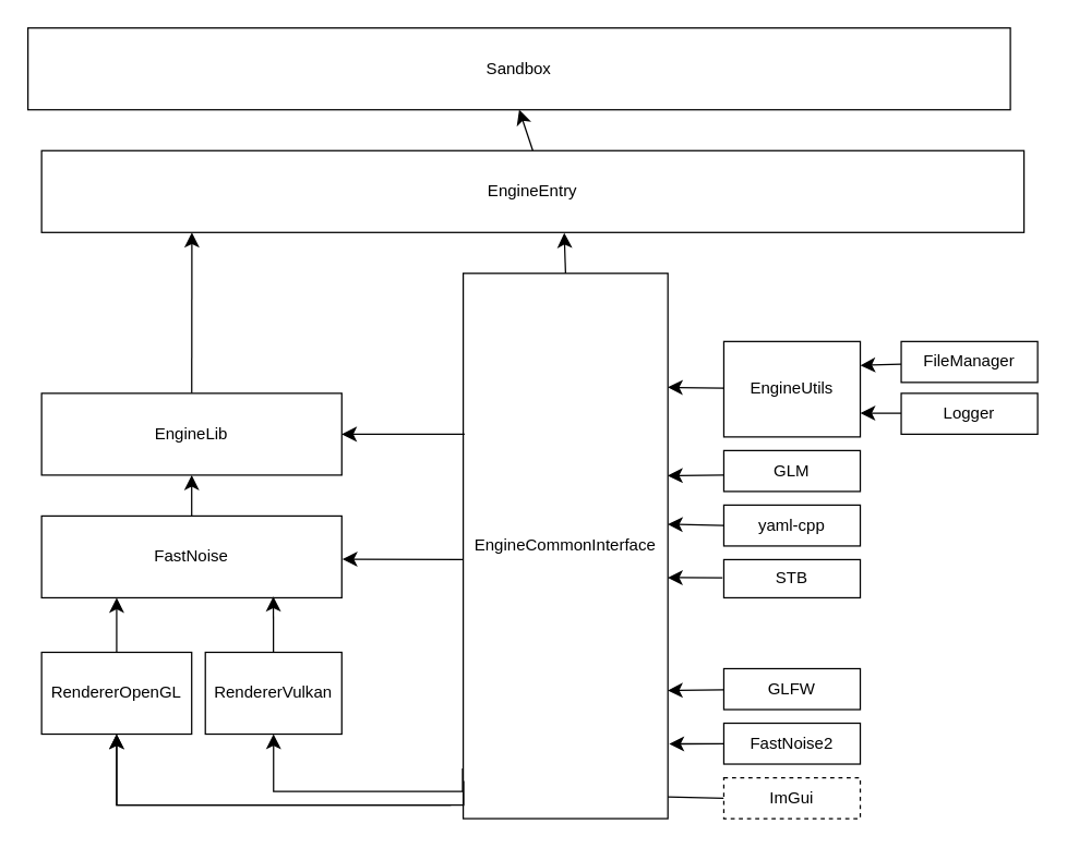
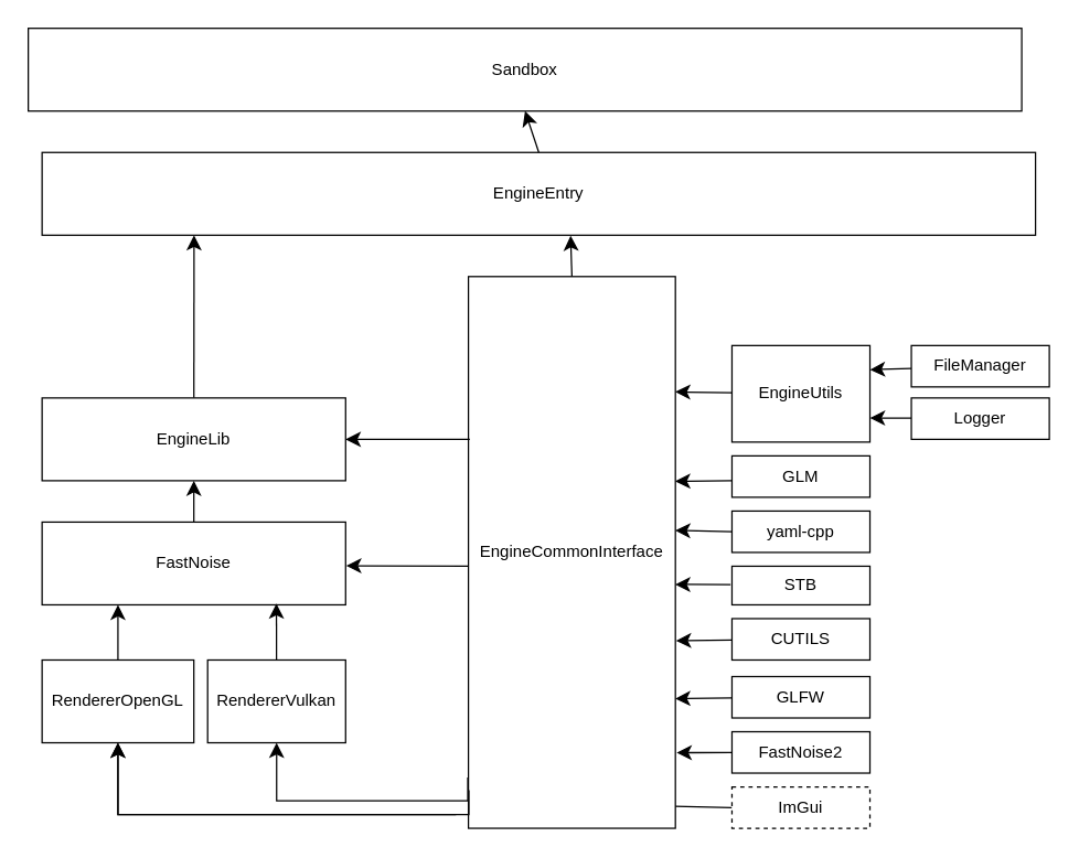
+ <mxCell id="16" value="CUTILS" style="rounded=0;whiteSpace=wrap;html=1;" vertex="1" parent="1"><mxGeometry x="530" y="448" width="100" height="30" as="geometry" /></mxCell>
+ <mxCell id="36" style="edgeStyle=none;curved=1;rounded=0;orthogonalLoop=1;jettySize=auto;html=1;entryX=1.003;entryY=0.66;entryDx=0;entryDy=0;entryPerimeter=0;fontSize=12;startSize=8;endSize=8;" edge="1" parent="1" source="16" target="30"><mxGeometry relative="1" as="geometry" /></mxCell>
